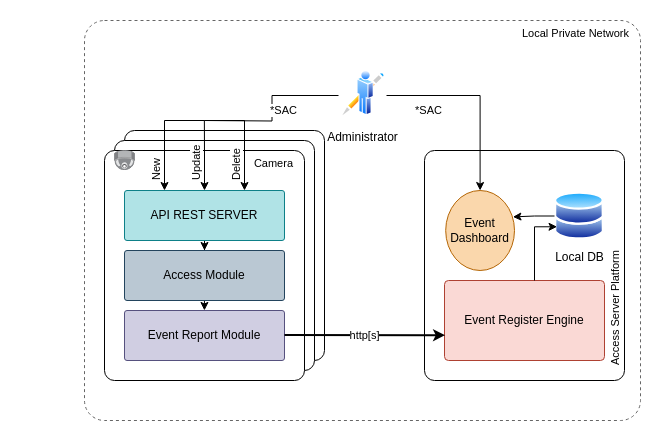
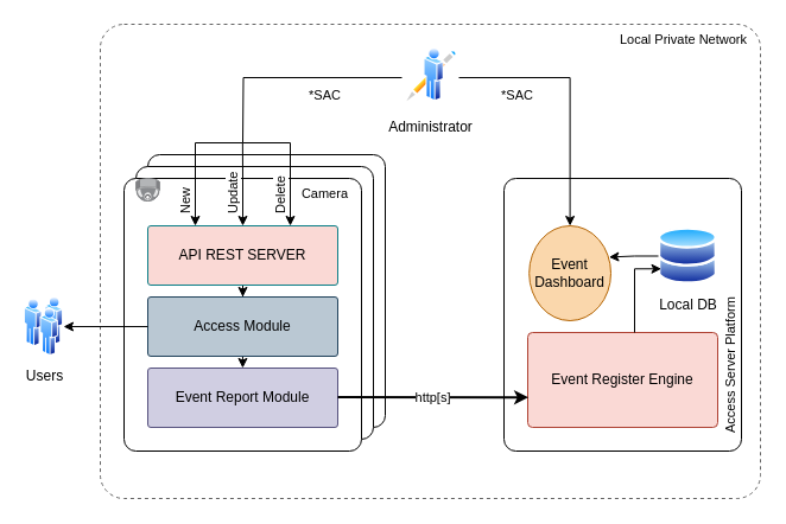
- <mxCell id="8" value="Administrator" style="image;aspect=fixed;perimeter=ellipsePerimeter;html=1;align=center;shadow=0;dashed=0;spacingTop=3;image=img/lib/active_directory/writer.svg;" vertex="1" parent="1"><mxGeometry x="338" y="70" width="48" height="50" as="geometry" /></mxCell>
+ <mxCell id="8" value="Administrator" style="image;aspect=fixed;perimeter=ellipsePerimeter;html=1;align=center;shadow=0;dashed=0;spacingTop=3;image=img/lib/active_directory/writer.svg;" vertex="1" parent="1"><mxGeometry x="338" y="40" width="48" height="50" as="geometry" /></mxCell>
- <mxCell id="14" value="API REST SERVER" style="rounded=1;whiteSpace=wrap;html=1;arcSize=5;fillColor=#b0e3e6;strokeColor=#0e8088;" vertex="1" parent="1"><mxGeometry x="124" y="190" width="160" height="50" as="geometry" /></mxCell>
+ <mxCell id="14" value="API REST SERVER" style="rounded=1;whiteSpace=wrap;html=1;arcSize=5;fillColor=#fad9d5;strokeColor=#0e8088;" vertex="1" parent="1"><mxGeometry x="124" y="190" width="160" height="50" as="geometry" /></mxCell>
+ <mxCell id="6" value="Users" style="image;aspect=fixed;perimeter=ellipsePerimeter;html=1;align=center;shadow=0;dashed=0;spacingTop=3;image=img/lib/active_directory/users.svg;" vertex="1" parent="1"><mxGeometry x="20" y="250" width="33" height="50" as="geometry" /></mxCell>
+ <mxCell id="26" value="" style="edgeStyle=orthogonalEdgeStyle;rounded=0;orthogonalLoop=1;jettySize=auto;html=1;exitX=0;exitY=0.5;exitDx=0;exitDy=0;" edge="1" parent="1" source="25" target="6"><mxGeometry relative="1" as="geometry" /></mxCell>
